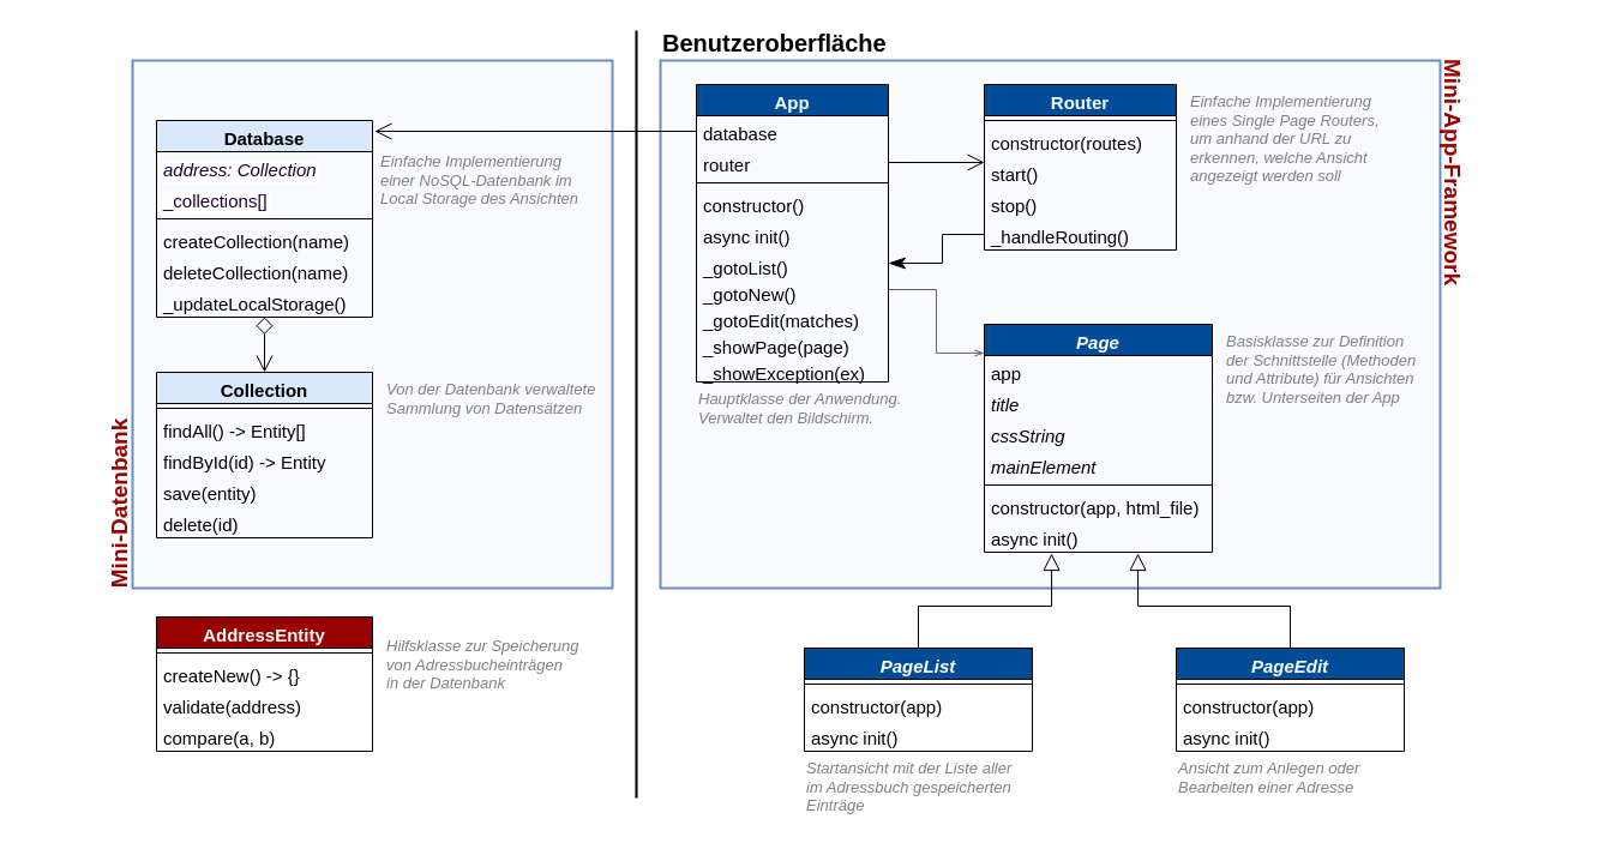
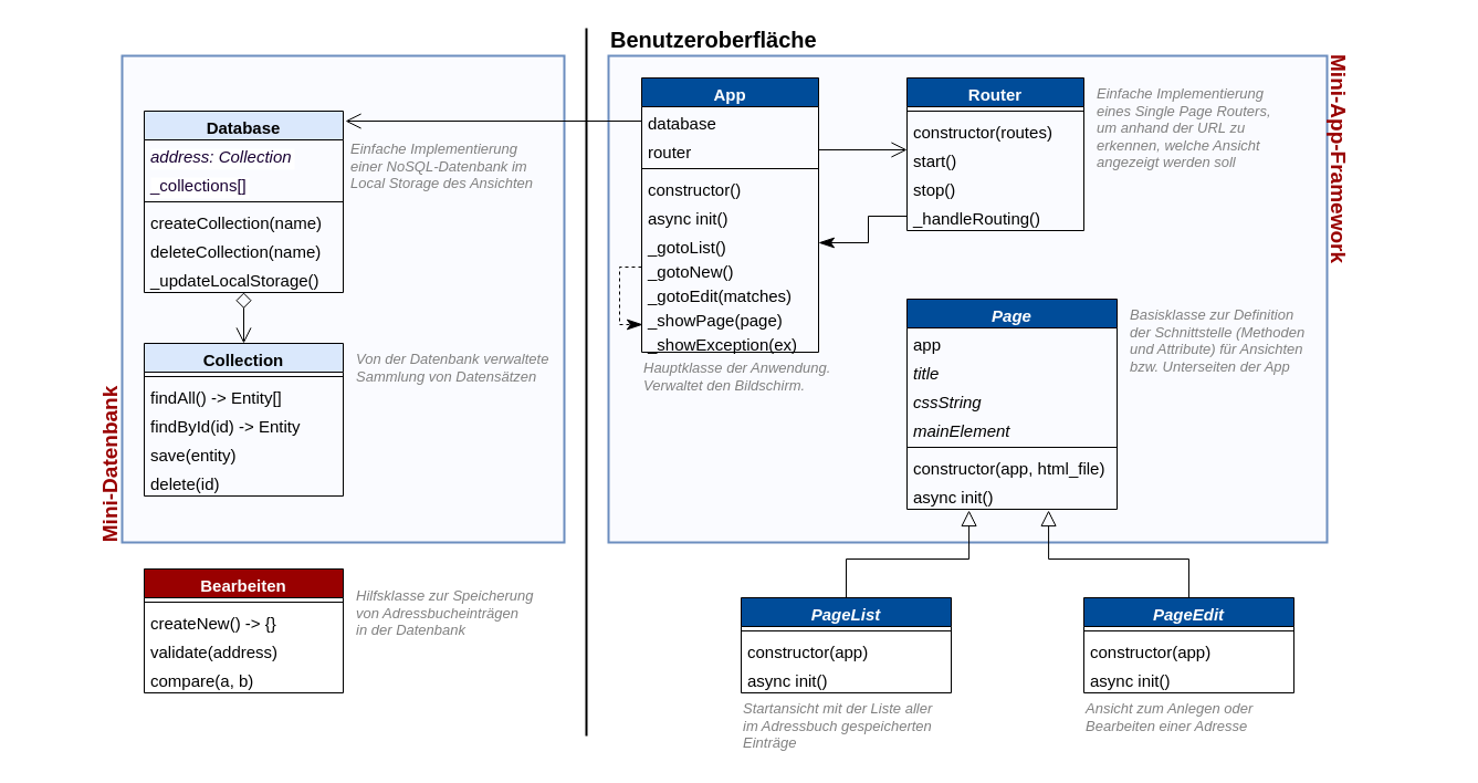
+ <mxCell id="32" style="edgeStyle=orthogonalEdgeStyle;rounded=0;orthogonalLoop=1;jettySize=auto;html=1;entryX=0.006;entryY=0.864;entryDx=0;entryDy=0;entryPerimeter=0;dashed=1;fontSize=15;fontColor=#FFFFFF;startArrow=none;startFill=0;endArrow=classicThin;endFill=1;startSize=12;endSize=12;strokeColor=#000000;strokeWidth=1;exitX=0;exitY=0.5;exitDx=0;exitDy=0;" edge="1" parent="26" source="34" target="36"><mxGeometry relative="1" as="geometry" /></mxCell>
- <mxCell id="49" style="edgeStyle=orthogonalEdgeStyle;rounded=0;orthogonalLoop=1;jettySize=auto;html=1;exitX=1;exitY=0.5;exitDx=0;exitDy=0;entryX=0;entryY=0.126;entryDx=0;entryDy=0;entryPerimeter=0;fontSize=15;fontColor=#000000;startArrow=none;startFill=0;endArrow=openThin;endFill=0;startSize=6;endSize=6;strokeColor=#666666;strokeWidth=1;fillColor=#f5f5f5;" edge="1" parent="1" source="34" target="41"><mxGeometry relative="1" as="geometry" /></mxCell>
- <mxCell id="60" value="AddressEntity" style="swimlane;fontStyle=1;align=center;verticalAlign=top;childLayout=stackLayout;horizontal=1;startSize=26;horizontalStack=0;resizeParent=1;resizeParentMax=0;resizeLast=0;collapsible=1;marginBottom=0;fillColor=#990000;fontColor=#FFFFFF;fontSize=15;" vertex="1" parent="1"><mxGeometry x="130" y="514" width="180" height="112" as="geometry" /></mxCell>
+ <mxCell id="60" value="Bearbeiten" style="swimlane;fontStyle=1;align=center;verticalAlign=top;childLayout=stackLayout;horizontal=1;startSize=26;horizontalStack=0;resizeParent=1;resizeParentMax=0;resizeLast=0;collapsible=1;marginBottom=0;fillColor=#990000;fontColor=#FFFFFF;fontSize=15;" vertex="1" parent="1"><mxGeometry x="130" y="514" width="180" height="112" as="geometry" /></mxCell>
